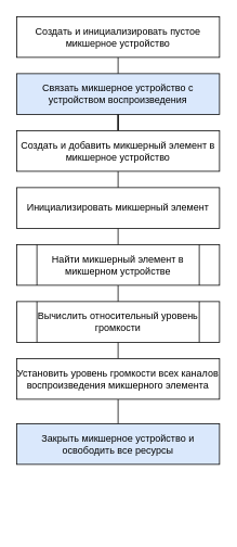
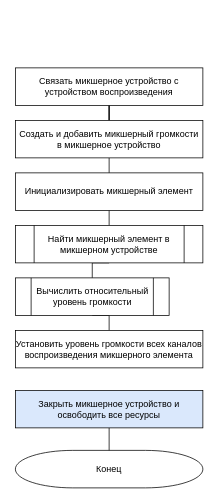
- <mxCell id="4" value="Создать и инициализировать пустое микшерное устройство" style="rounded=0;whiteSpace=wrap;html=1;" parent="1" vertex="1"><mxGeometry x="20" y="20" width="250" height="50" as="geometry" /></mxCell>
- <mxCell id="3" style="edgeStyle=orthogonalEdgeStyle;rounded=0;orthogonalLoop=1;jettySize=auto;html=1;exitX=0.5;exitY=1;exitDx=0;exitDy=0;entryX=0.5;entryY=0;entryDx=0;entryDy=0;endArrow=none;endFill=0;" parent="1" source="4" target="6" edge="1"><mxGeometry relative="1" as="geometry" /></mxCell>
- <mxCell id="6" value="Связать микшерное устройство с устройством воспроизведения" style="rounded=0;whiteSpace=wrap;html=1;fillColor=#dae8fc;" parent="1" vertex="1"><mxGeometry x="20" y="90" width="250" height="50" as="geometry" /></mxCell>
+ <mxCell id="6" value="Связать микшерное устройство с устройством воспроизведения" style="rounded=0;whiteSpace=wrap;html=1;" parent="1" vertex="1"><mxGeometry x="20" y="90" width="250" height="50" as="geometry" /></mxCell>
- <mxCell id="8" value="Создать и добавить микшерный элемент в микшерное устройство" style="rounded=0;whiteSpace=wrap;html=1;" parent="1" vertex="1"><mxGeometry x="20" y="160" width="250" height="50" as="geometry" /></mxCell>
+ <mxCell id="8" value="Создать и добавить микшерный громкости в микшерное устройство" style="rounded=0;whiteSpace=wrap;html=1;" parent="1" vertex="1"><mxGeometry x="20" y="160" width="250" height="50" as="geometry" /></mxCell>
- <mxCell id="14" value="Вычислить относительный уровень громкости" style="shape=process;whiteSpace=wrap;html=1;backgroundOutline=1;" parent="1" vertex="1"><mxGeometry x="20" y="370" width="250" height="50" as="geometry" /></mxCell>
+ <mxCell id="14" value="Вычислить относительный уровень громкости" style="shape=process;whiteSpace=wrap;html=1;backgroundOutline=1;" parent="1" vertex="1"><mxGeometry x="20" y="370" width="205" height="50" as="geometry" /></mxCell>
- <mxCell id="15" style="edgeStyle=orthogonalEdgeStyle;rounded=0;orthogonalLoop=1;jettySize=auto;html=1;exitX=0.5;exitY=1;exitDx=0;exitDy=0;entryX=0.5;entryY=0;entryDx=0;entryDy=0;endArrow=none;endFill=0;" edge="1" parent="1" source="16" target="18"><mxGeometry relative="1" as="geometry" /></mxCell>
+ <mxCell id="17" style="edgeStyle=orthogonalEdgeStyle;rounded=0;orthogonalLoop=1;jettySize=auto;html=1;exitX=0.5;exitY=1;exitDx=0;exitDy=0;entryX=0.5;entryY=0;entryDx=0;entryDy=0;entryPerimeter=0;endArrow=none;endFill=0;" edge="1" parent="1" source="18" target="2"><mxGeometry relative="1" as="geometry" /></mxCell>
+ <mxCell id="2" value="Конец" style="strokeWidth=1;html=1;shape=mxgraph.flowchart.terminator;whiteSpace=wrap;" parent="1" vertex="1"><mxGeometry x="20" y="600" width="250" height="50" as="geometry" /></mxCell>
